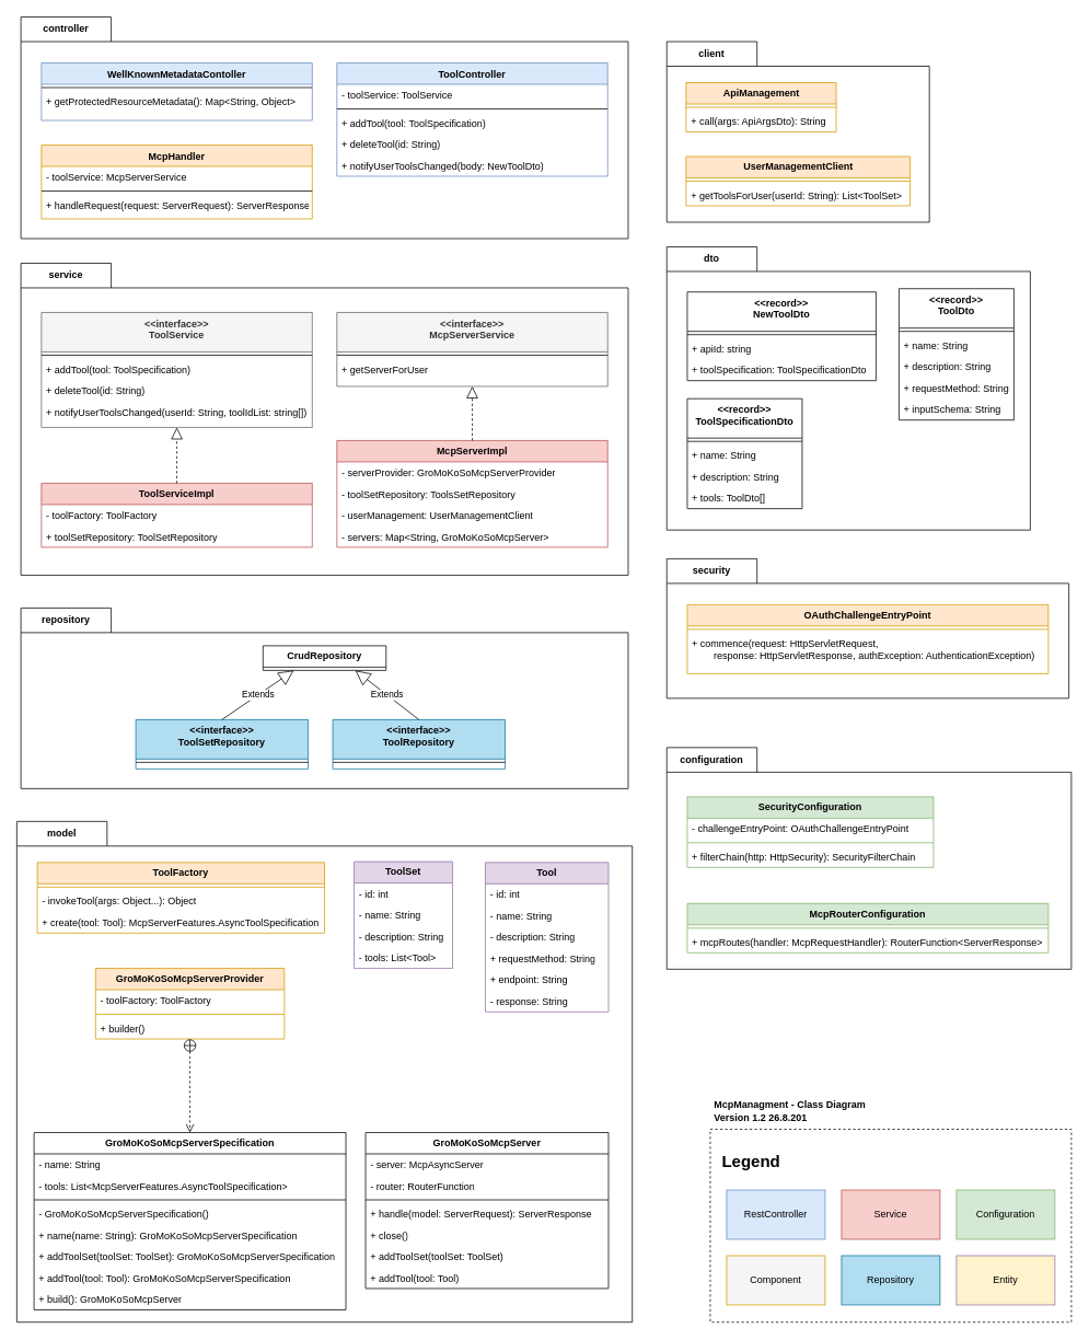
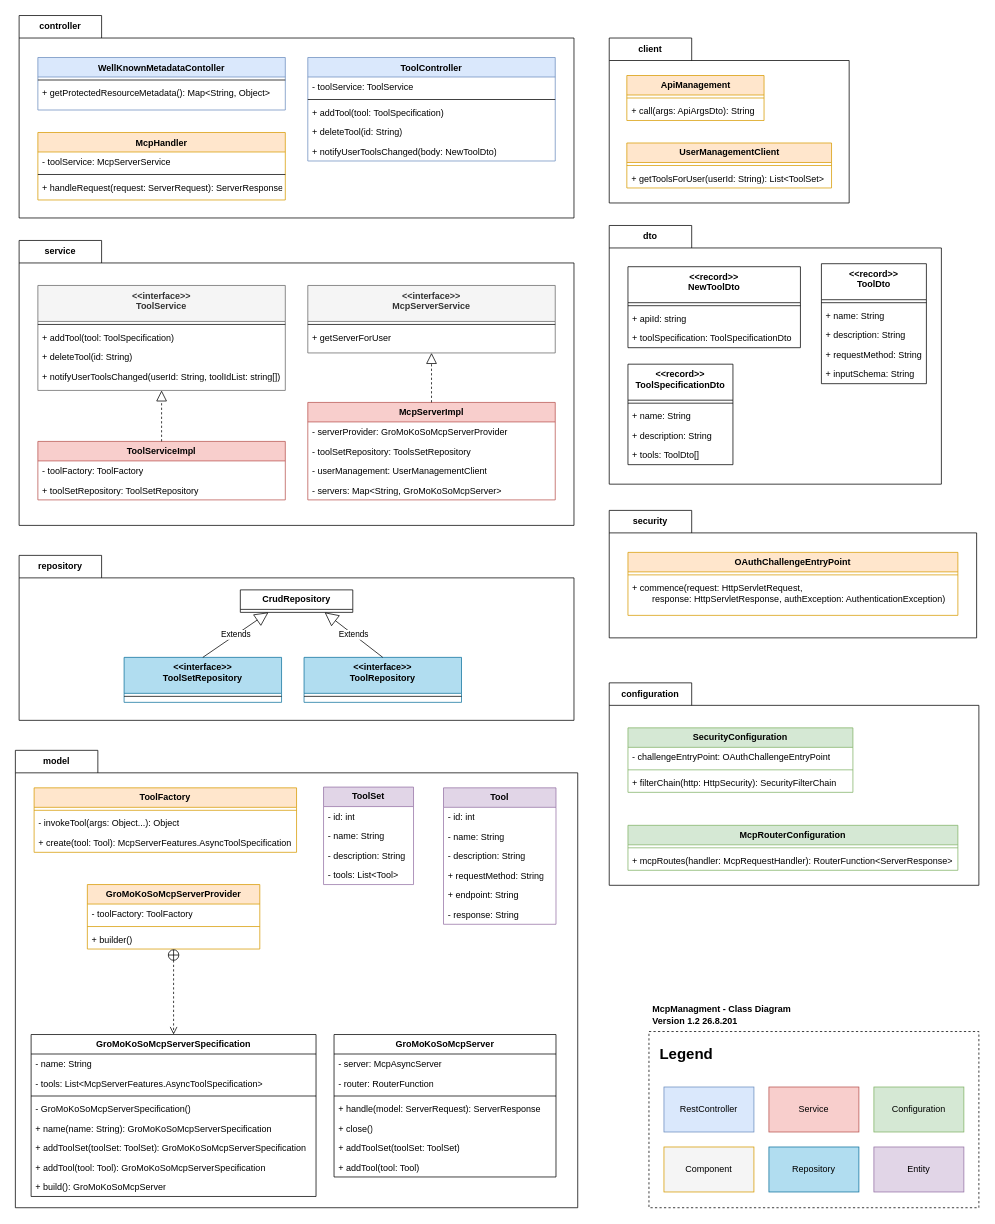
- <mxCell id="125" value="Legend" style="text;html=1;strokeColor=none;fillColor=none;align=center;verticalAlign=middle;whiteSpace=wrap;rounded=0;fontStyle=1;fontSize=20;" vertex="1" parent="118"><mxGeometry x="20" y="24" width="60" height="30" as="geometry" /></mxCell>
+ <mxCell id="125" value="Legend" style="text;html=1;strokeColor=none;fillColor=none;align=center;verticalAlign=middle;whiteSpace=wrap;rounded=0;fontStyle=1;fontSize=20;" vertex="1" parent="118"><mxGeometry x="20" y="14" width="60" height="30" as="geometry" /></mxCell>
- <mxCell id="124" value="Entity" style="rounded=0;whiteSpace=wrap;html=1;fillColor=#fff2cc;strokeColor=#9673a6;" vertex="1" parent="118"><mxGeometry x="300" y="154" width="120" height="60" as="geometry" /></mxCell>
+ <mxCell id="124" value="Entity" style="rounded=0;whiteSpace=wrap;html=1;fillColor=#e1d5e7;strokeColor=#9673a6;" vertex="1" parent="118"><mxGeometry x="300" y="154" width="120" height="60" as="geometry" /></mxCell>
